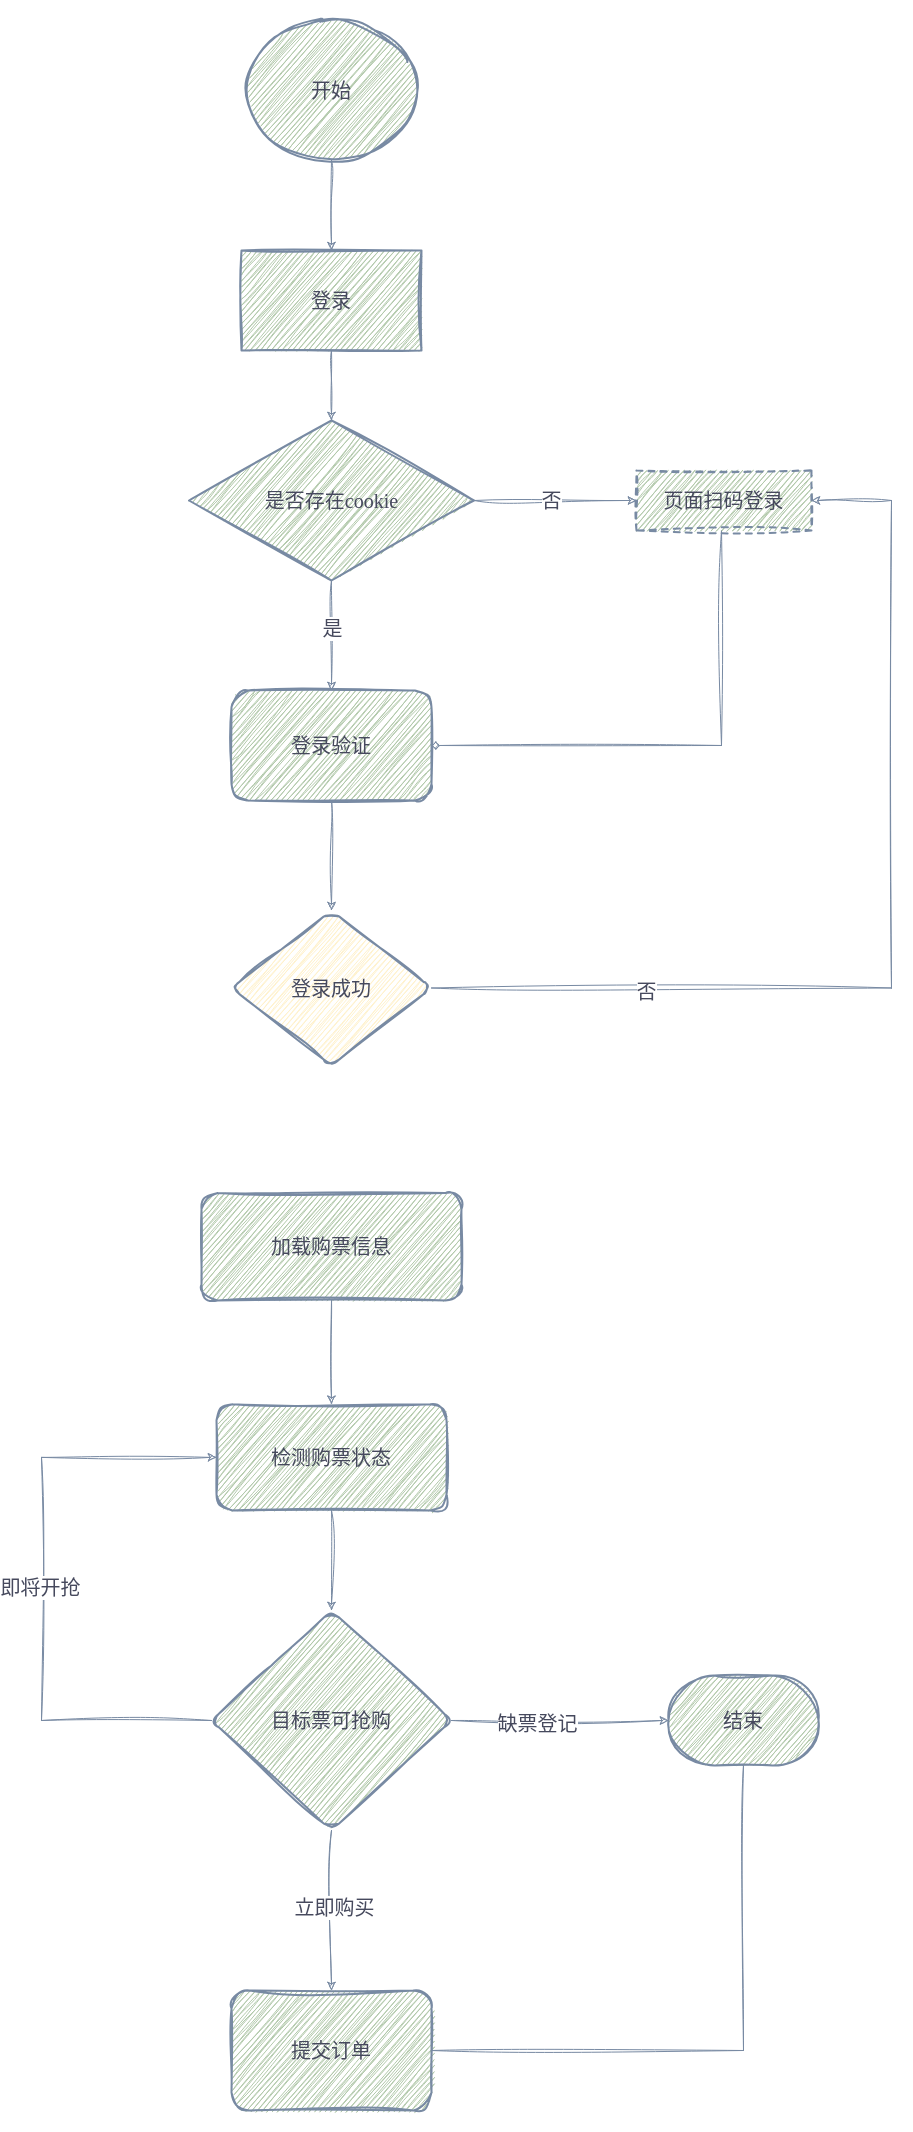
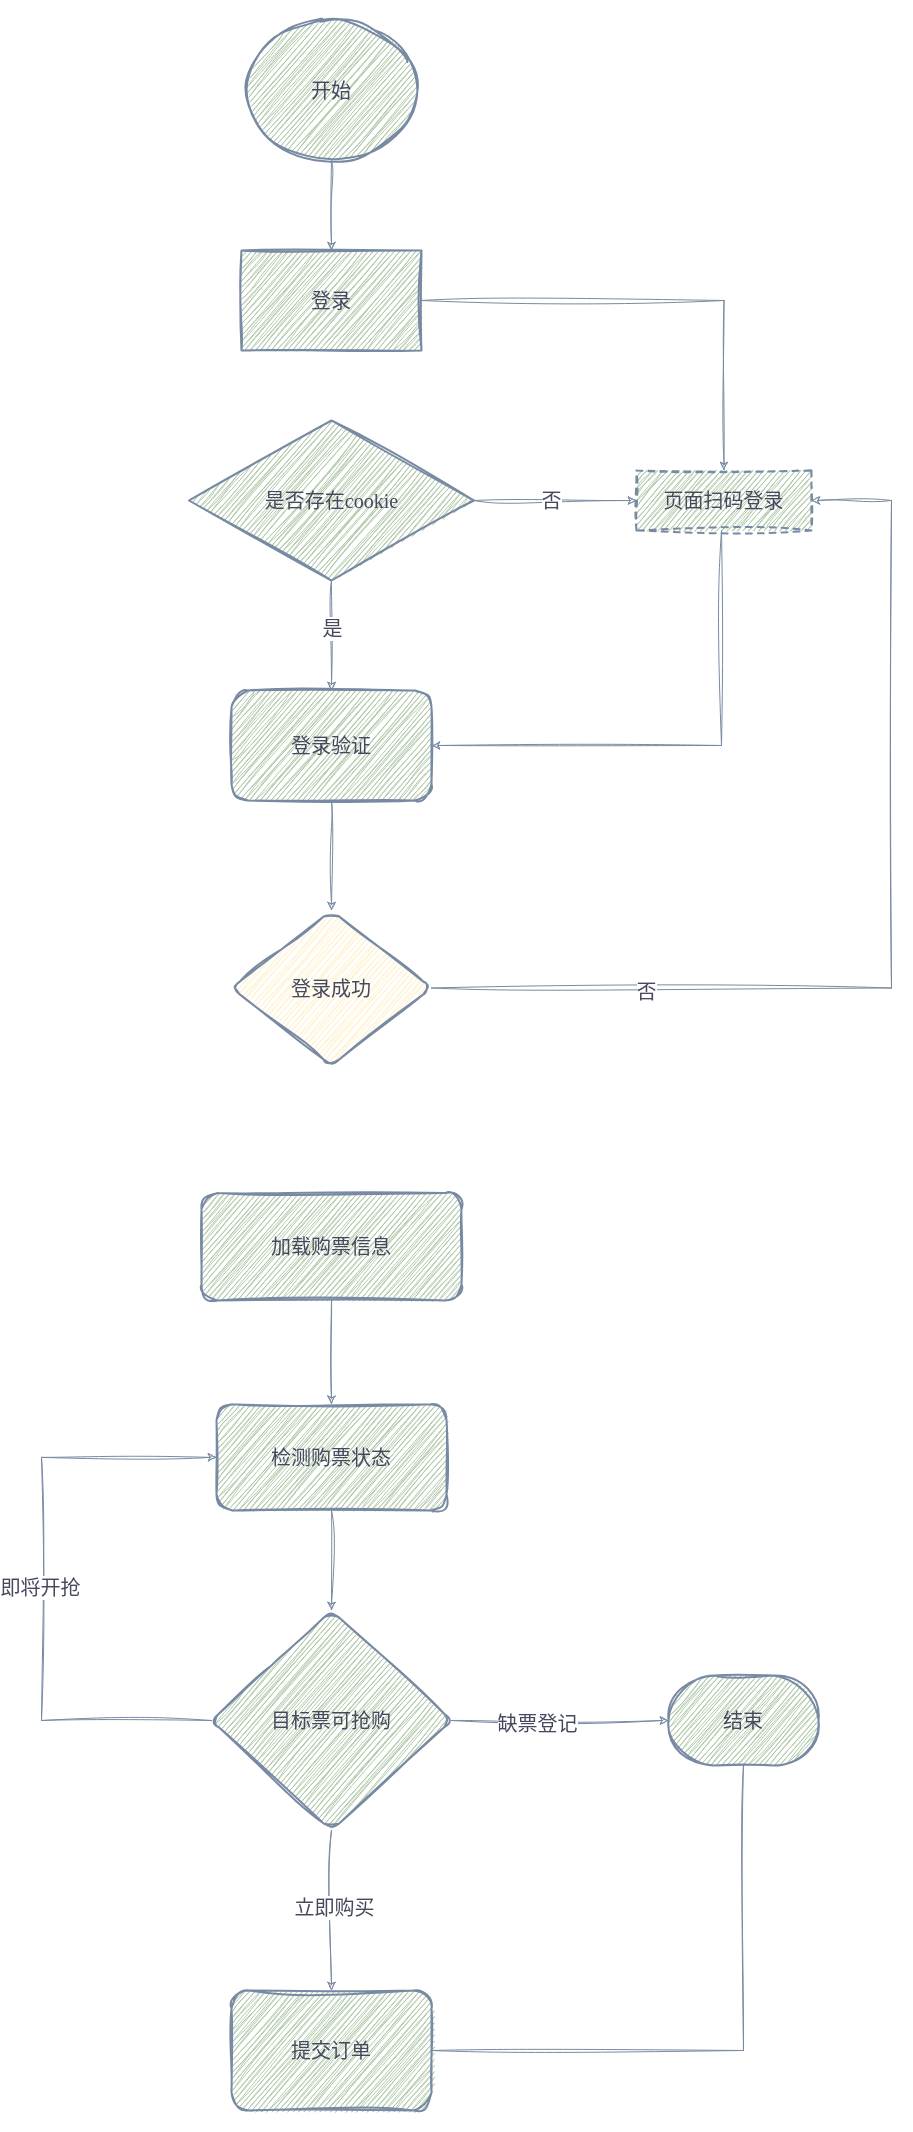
- <mxCell id="4" value="" style="edgeStyle=orthogonalEdgeStyle;rounded=0;sketch=1;hachureGap=4;jiggle=2;curveFitting=1;orthogonalLoop=1;jettySize=auto;html=1;strokeColor=#788AA3;fontFamily=Architects Daughter;fontSource=https%3A%2F%2Ffonts.googleapis.com%2Fcss%3Ffamily%3DArchitects%2BDaughter;fontSize=16;fontColor=#46495D;fillColor=#B2C9AB;" edge="1" parent="1" source="5" target="10"><mxGeometry relative="1" as="geometry" /></mxCell>
+ <mxCell id="4" value="" style="edgeStyle=orthogonalEdgeStyle;rounded=0;sketch=1;hachureGap=4;jiggle=2;curveFitting=1;orthogonalLoop=1;jettySize=auto;html=1;strokeColor=#788AA3;fontFamily=Architects Daughter;fontSource=https%3A%2F%2Ffonts.googleapis.com%2Fcss%3Ffamily%3DArchitects%2BDaughter;fontSize=16;fontColor=#46495D;fillColor=#B2C9AB;" edge="1" parent="1" source="5" target="12"><mxGeometry relative="1" as="geometry" /></mxCell>
- <mxCell id="11" style="edgeStyle=orthogonalEdgeStyle;rounded=0;sketch=1;hachureGap=4;jiggle=2;curveFitting=1;orthogonalLoop=1;jettySize=auto;html=1;entryX=1;entryY=0.5;entryDx=0;entryDy=0;strokeColor=#788AA3;fontFamily=Architects Daughter;fontSource=https%3A%2F%2Ffonts.googleapis.com%2Fcss%3Ffamily%3DArchitects%2BDaughter;fontSize=16;fontColor=#46495D;fillColor=#B2C9AB;endArrow=diamond;" edge="1" parent="1" source="12" target="14"><mxGeometry relative="1" as="geometry"><Array as="points"><mxPoint x="700" y="745" /></Array></mxGeometry></mxCell>
+ <mxCell id="11" style="edgeStyle=orthogonalEdgeStyle;rounded=0;sketch=1;hachureGap=4;jiggle=2;curveFitting=1;orthogonalLoop=1;jettySize=auto;html=1;entryX=1;entryY=0.5;entryDx=0;entryDy=0;strokeColor=#788AA3;fontFamily=Architects Daughter;fontSource=https%3A%2F%2Ffonts.googleapis.com%2Fcss%3Ffamily%3DArchitects%2BDaughter;fontSize=16;fontColor=#46495D;fillColor=#B2C9AB;" edge="1" parent="1" source="12" target="14"><mxGeometry relative="1" as="geometry"><Array as="points"><mxPoint x="700" y="745" /></Array></mxGeometry></mxCell>
